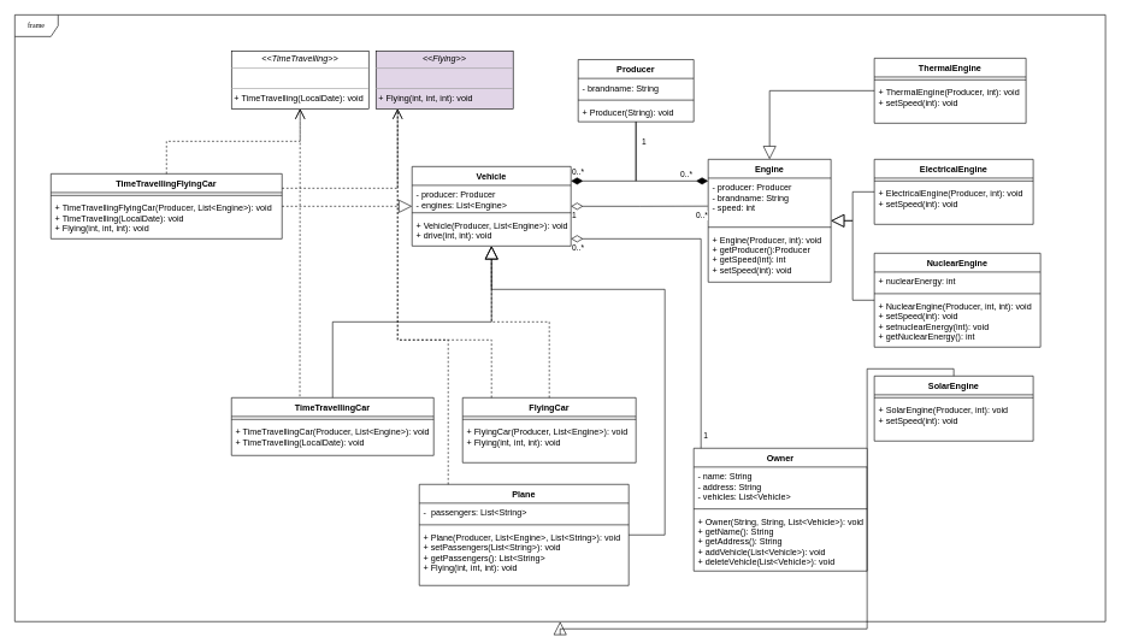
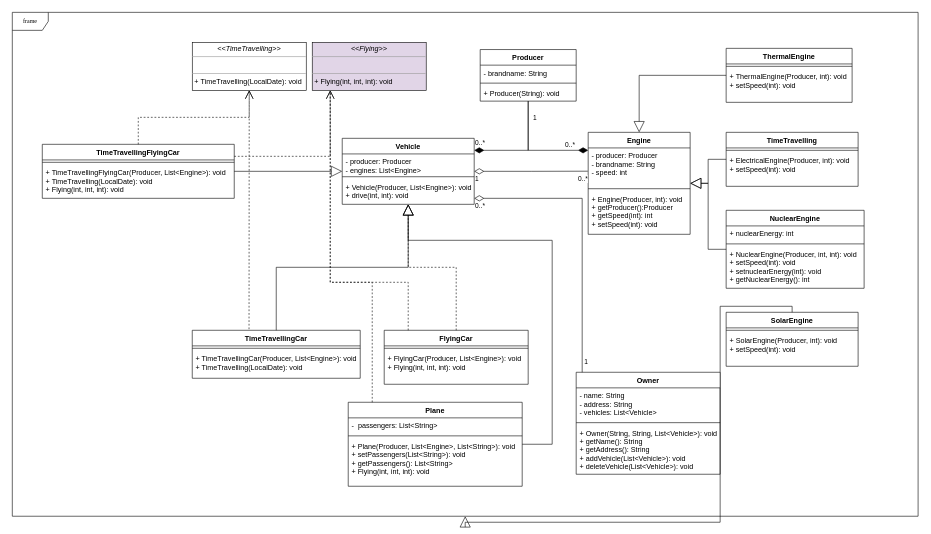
- <mxCell id="19" value="ElectricalEngine" style="swimlane;fontStyle=1;align=center;verticalAlign=top;childLayout=stackLayout;horizontal=1;startSize=26;horizontalStack=0;resizeParent=1;resizeParentMax=0;resizeLast=0;collapsible=1;marginBottom=0;" parent="1" vertex="1"><mxGeometry x="1210" y="220" width="220" height="90" as="geometry" /></mxCell>
+ <mxCell id="19" value="TimeTravelling" style="swimlane;fontStyle=1;align=center;verticalAlign=top;childLayout=stackLayout;horizontal=1;startSize=26;horizontalStack=0;resizeParent=1;resizeParentMax=0;resizeLast=0;collapsible=1;marginBottom=0;" parent="1" vertex="1"><mxGeometry x="1210" y="220" width="220" height="90" as="geometry" /></mxCell>
- <mxCell id="61" value="" style="endArrow=block;endSize=16;endFill=0;html=1;rounded=0;dashed=1;" parent="1" source="56" target="7" edge="1"><mxGeometry width="160" relative="1" as="geometry"><mxPoint x="880" y="750" as="sourcePoint" /><mxPoint x="690" y="350" as="targetPoint" /></mxGeometry></mxCell>
+ <mxCell id="61" value="" style="endArrow=block;endSize=16;endFill=0;html=1;rounded=0;" parent="1" source="56" target="7" edge="1"><mxGeometry width="160" relative="1" as="geometry"><mxPoint x="880" y="750" as="sourcePoint" /><mxPoint x="690" y="350" as="targetPoint" /></mxGeometry></mxCell>
